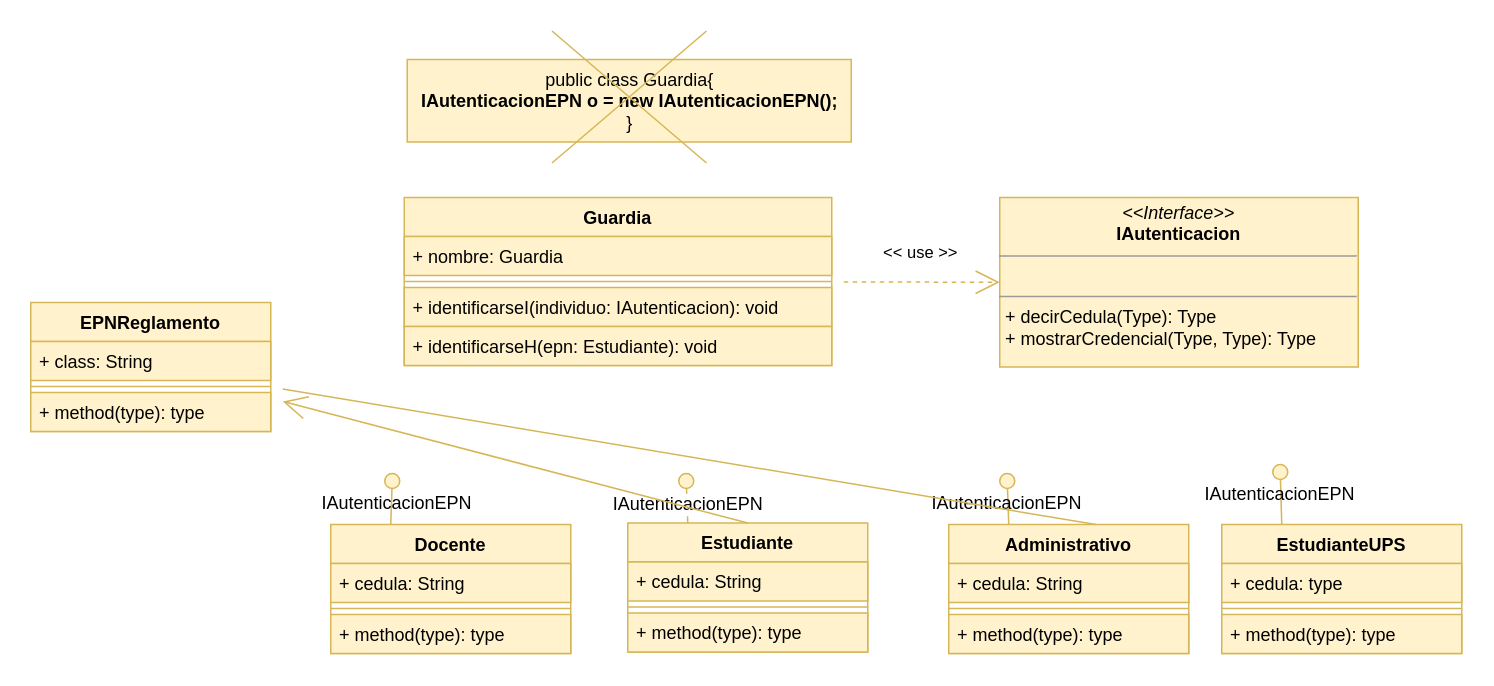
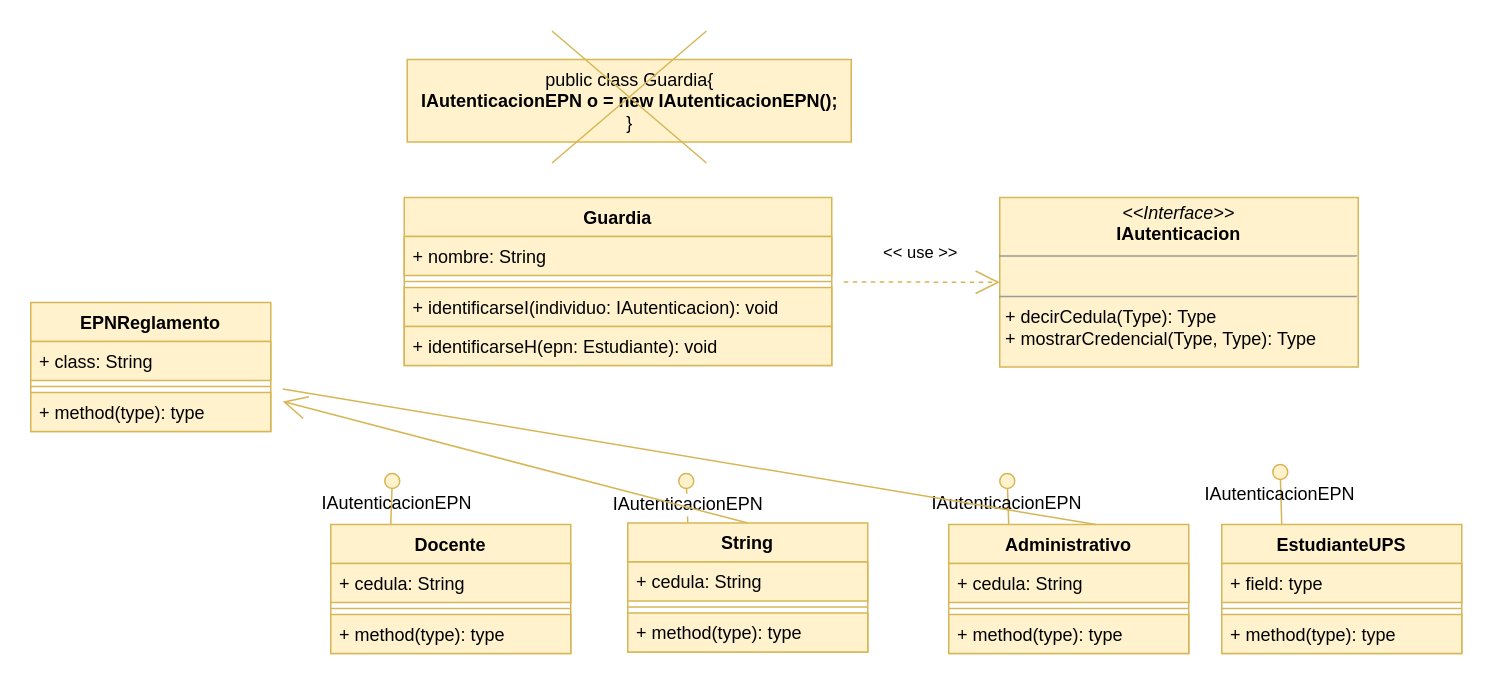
- <mxCell id="19" value="+ nombre: Guardia" style="text;align=left;verticalAlign=top;spacingLeft=4;spacingRight=4;overflow=hidden;rotatable=0;points=[[0,0.5],[1,0.5]];portConstraint=eastwest;fillColor=#fff2cc;strokeColor=#d6b656;fontColor=#000000;" parent="18" vertex="1"><mxGeometry y="26" width="285" height="26" as="geometry" /></mxCell>
+ <mxCell id="19" value="+ nombre: String" style="text;align=left;verticalAlign=top;spacingLeft=4;spacingRight=4;overflow=hidden;rotatable=0;points=[[0,0.5],[1,0.5]];portConstraint=eastwest;fillColor=#fff2cc;strokeColor=#d6b656;fontColor=#000000;" parent="18" vertex="1"><mxGeometry y="26" width="285" height="26" as="geometry" /></mxCell>
- <mxCell id="6" value="Estudiante" style="swimlane;fontStyle=1;align=center;verticalAlign=top;childLayout=stackLayout;horizontal=1;startSize=26;horizontalStack=0;resizeParent=1;resizeParentMax=0;resizeLast=0;collapsible=1;marginBottom=0;fillColor=#fff2cc;strokeColor=#d6b656;fontColor=#000000;" parent="1" vertex="1"><mxGeometry x="418" y="348" width="160" height="86" as="geometry" /></mxCell>
+ <mxCell id="6" value="String" style="swimlane;fontStyle=1;align=center;verticalAlign=top;childLayout=stackLayout;horizontal=1;startSize=26;horizontalStack=0;resizeParent=1;resizeParentMax=0;resizeLast=0;collapsible=1;marginBottom=0;fillColor=#fff2cc;strokeColor=#d6b656;fontColor=#000000;" parent="1" vertex="1"><mxGeometry x="418" y="348" width="160" height="86" as="geometry" /></mxCell>
- <mxCell id="24" value="+ cedula: type" style="text;align=left;verticalAlign=top;spacingLeft=4;spacingRight=4;overflow=hidden;rotatable=0;points=[[0,0.5],[1,0.5]];portConstraint=eastwest;fillColor=#fff2cc;strokeColor=#d6b656;fontColor=#000000;" parent="23" vertex="1"><mxGeometry y="26" width="160" height="26" as="geometry" /></mxCell>
+ <mxCell id="24" value="+ field: type" style="text;align=left;verticalAlign=top;spacingLeft=4;spacingRight=4;overflow=hidden;rotatable=0;points=[[0,0.5],[1,0.5]];portConstraint=eastwest;fillColor=#fff2cc;strokeColor=#d6b656;fontColor=#000000;" parent="23" vertex="1"><mxGeometry y="26" width="160" height="26" as="geometry" /></mxCell>
